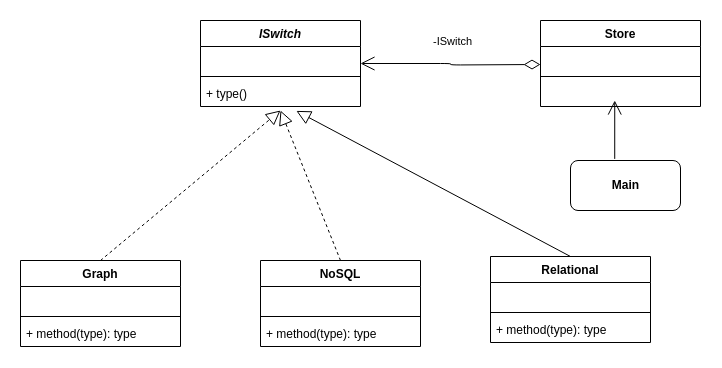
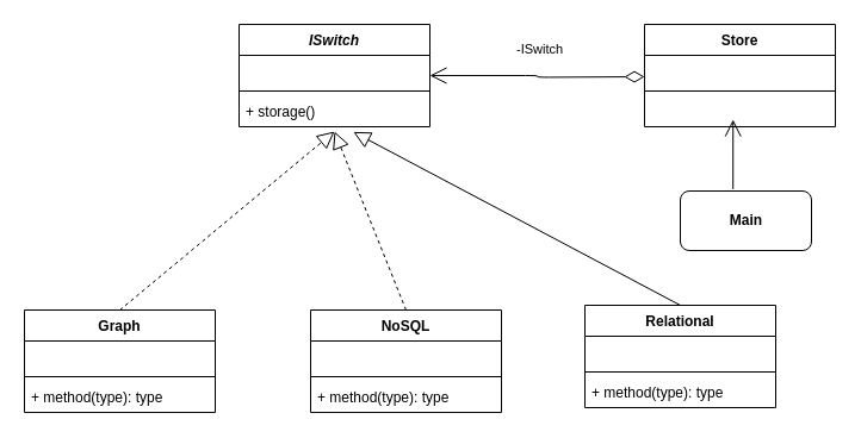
- <mxCell id="5" value="+ type()" style="text;strokeColor=none;fillColor=none;align=left;verticalAlign=top;spacingLeft=4;spacingRight=4;overflow=hidden;rotatable=0;points=[[0,0.5],[1,0.5]];portConstraint=eastwest;" vertex="1" parent="2"><mxGeometry y="60" width="160" height="26" as="geometry" /></mxCell>
+ <mxCell id="5" value="+ storage()" style="text;strokeColor=none;fillColor=none;align=left;verticalAlign=top;spacingLeft=4;spacingRight=4;overflow=hidden;rotatable=0;points=[[0,0.5],[1,0.5]];portConstraint=eastwest;" vertex="1" parent="2"><mxGeometry y="60" width="160" height="26" as="geometry" /></mxCell>
